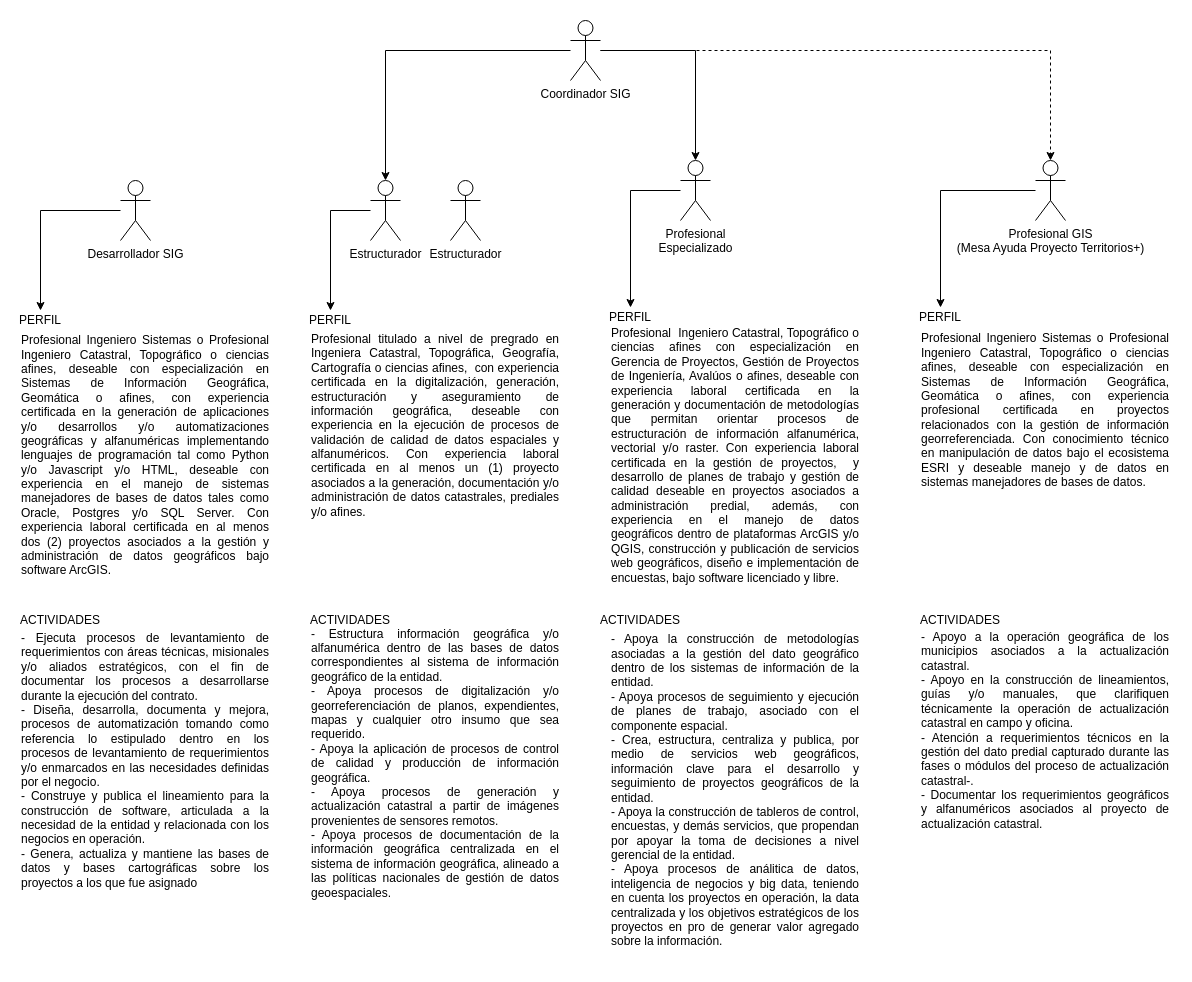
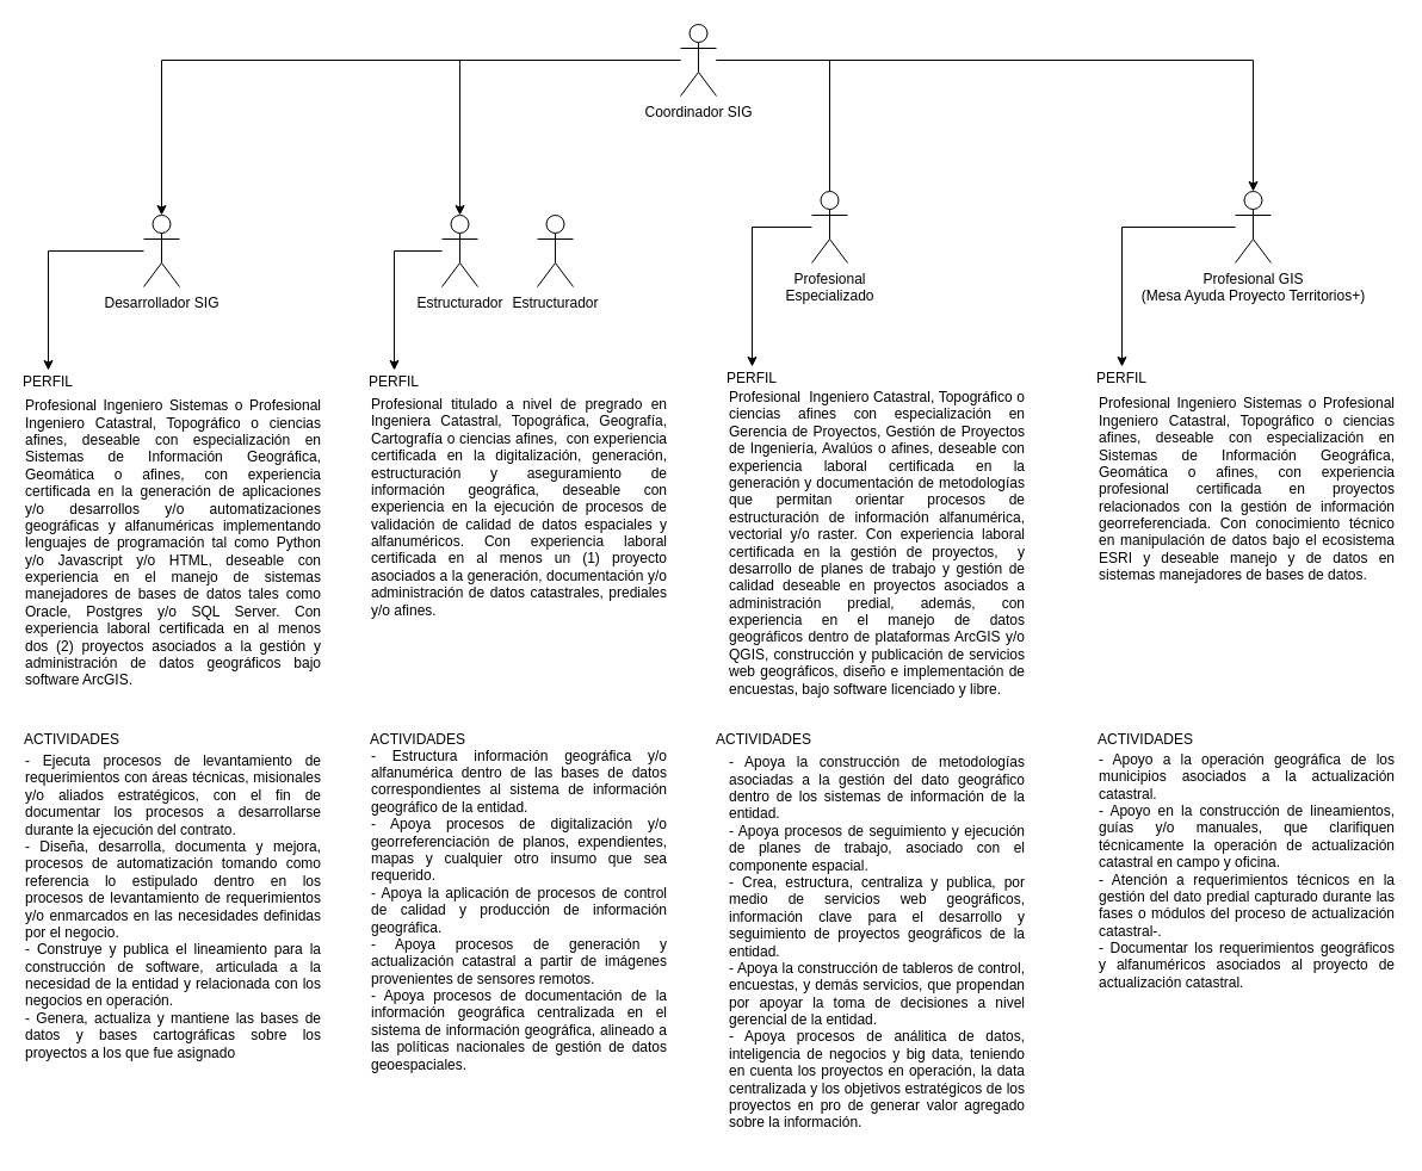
+ <mxCell id="2" style="edgeStyle=orthogonalEdgeStyle;rounded=0;orthogonalLoop=1;jettySize=auto;html=1;entryX=0.5;entryY=0;entryDx=0;entryDy=0;entryPerimeter=0;" edge="1" parent="1" source="6" target="8"><mxGeometry relative="1" as="geometry" /></mxCell>
- <mxCell id="3" style="edgeStyle=orthogonalEdgeStyle;rounded=0;orthogonalLoop=1;jettySize=auto;html=1;entryX=0.5;entryY=0;entryDx=0;entryDy=0;entryPerimeter=0;dashed=1;" edge="1" parent="1" source="6" target="15"><mxGeometry relative="1" as="geometry" /></mxCell>
+ <mxCell id="3" style="edgeStyle=orthogonalEdgeStyle;rounded=0;orthogonalLoop=1;jettySize=auto;html=1;entryX=0.5;entryY=0;entryDx=0;entryDy=0;entryPerimeter=0;" edge="1" parent="1" source="6" target="15"><mxGeometry relative="1" as="geometry" /></mxCell>
- <mxCell id="5" style="edgeStyle=orthogonalEdgeStyle;rounded=0;orthogonalLoop=1;jettySize=auto;html=1;entryX=0.5;entryY=0;entryDx=0;entryDy=0;entryPerimeter=0;" edge="1" parent="1" source="6" target="13"><mxGeometry relative="1" as="geometry" /></mxCell>
+ <mxCell id="5" style="edgeStyle=orthogonalEdgeStyle;rounded=0;orthogonalLoop=1;jettySize=auto;html=1;entryX=0.5;entryY=0;entryDx=0;entryDy=0;entryPerimeter=0;endArrow=none;" edge="1" parent="1" source="6" target="13"><mxGeometry relative="1" as="geometry" /></mxCell>
